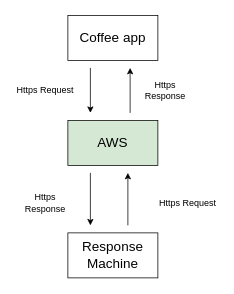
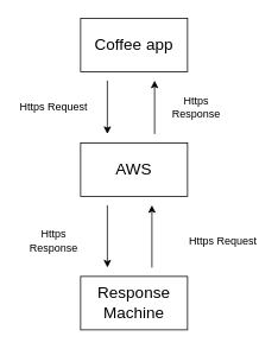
- <mxCell id="3" value="&lt;font style=&quot;font-size: 18px&quot;&gt;AWS&lt;/font&gt;" style="rounded=0;whiteSpace=wrap;html=1;fillColor=#d5e8d4;" parent="1" vertex="1"><mxGeometry x="90" y="160" width="120" height="60" as="geometry" /></mxCell>
+ <mxCell id="3" value="&lt;font style=&quot;font-size: 18px&quot;&gt;AWS&lt;/font&gt;" style="rounded=0;whiteSpace=wrap;html=1;" parent="1" vertex="1"><mxGeometry x="90" y="160" width="120" height="60" as="geometry" /></mxCell>
